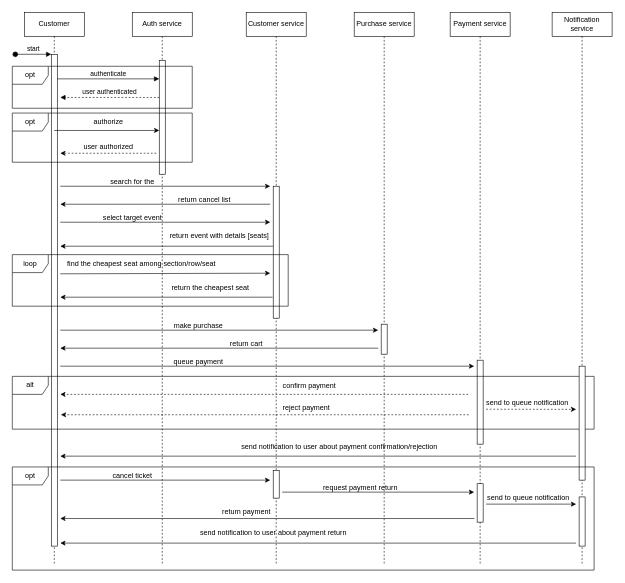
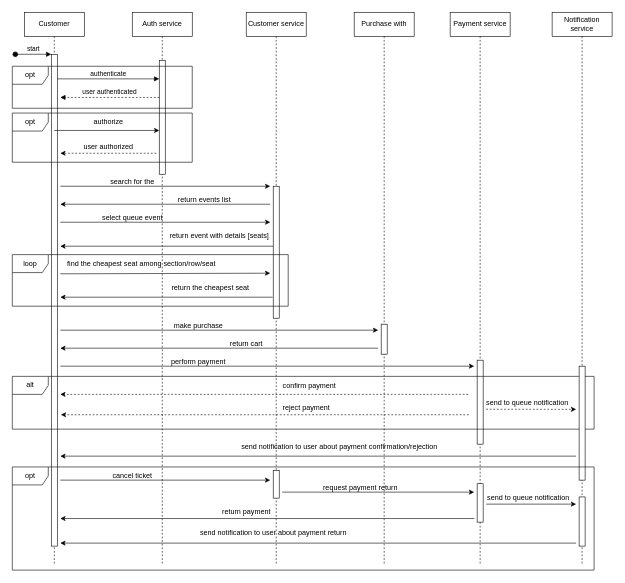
- <mxCell id="31" value="Purchase service" style="shape=umlLifeline;perimeter=lifelinePerimeter;whiteSpace=wrap;html=1;container=0;dropTarget=0;collapsible=0;recursiveResize=0;outlineConnect=0;portConstraint=eastwest;newEdgeStyle={&quot;edgeStyle&quot;:&quot;elbowEdgeStyle&quot;,&quot;elbow&quot;:&quot;vertical&quot;,&quot;curved&quot;:0,&quot;rounded&quot;:0};" parent="1" vertex="1"><mxGeometry x="590" y="20" width="100" height="920" as="geometry" /></mxCell>
+ <mxCell id="31" value="Purchase with" style="shape=umlLifeline;perimeter=lifelinePerimeter;whiteSpace=wrap;html=1;container=0;dropTarget=0;collapsible=0;recursiveResize=0;outlineConnect=0;portConstraint=eastwest;newEdgeStyle={&quot;edgeStyle&quot;:&quot;elbowEdgeStyle&quot;,&quot;elbow&quot;:&quot;vertical&quot;,&quot;curved&quot;:0,&quot;rounded&quot;:0};" parent="1" vertex="1"><mxGeometry x="590" y="20" width="100" height="920" as="geometry" /></mxCell>
- <mxCell id="21" value="return cancel list" style="text;html=1;align=center;verticalAlign=middle;resizable=0;points=[];autosize=1;strokeColor=none;fillColor=none;" parent="1" vertex="1"><mxGeometry x="285" y="318" width="110" height="30" as="geometry" /></mxCell>
+ <mxCell id="21" value="return events list" style="text;html=1;align=center;verticalAlign=middle;resizable=0;points=[];autosize=1;strokeColor=none;fillColor=none;" parent="1" vertex="1"><mxGeometry x="285" y="318" width="110" height="30" as="geometry" /></mxCell>
- <mxCell id="23" value="select target event" style="text;html=1;align=center;verticalAlign=middle;resizable=0;points=[];autosize=1;strokeColor=none;fillColor=none;" parent="1" vertex="1"><mxGeometry x="160" y="348" width="120" height="30" as="geometry" /></mxCell>
+ <mxCell id="23" value="select queue event" style="text;html=1;align=center;verticalAlign=middle;resizable=0;points=[];autosize=1;strokeColor=none;fillColor=none;" parent="1" vertex="1"><mxGeometry x="160" y="348" width="120" height="30" as="geometry" /></mxCell>
- <mxCell id="41" value="queue payment" style="text;html=1;align=center;verticalAlign=middle;resizable=0;points=[];autosize=1;strokeColor=none;fillColor=none;" parent="1" vertex="1"><mxGeometry x="275" y="588" width="110" height="30" as="geometry" /></mxCell>
+ <mxCell id="41" value="perform payment" style="text;html=1;align=center;verticalAlign=middle;resizable=0;points=[];autosize=1;strokeColor=none;fillColor=none;" parent="1" vertex="1"><mxGeometry x="275" y="588" width="110" height="30" as="geometry" /></mxCell>
